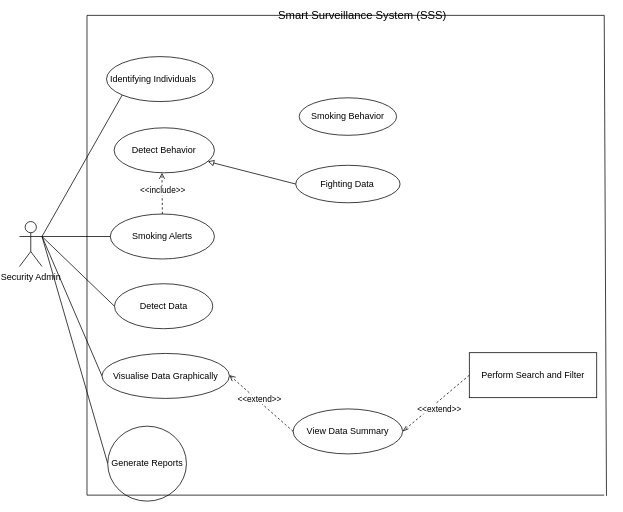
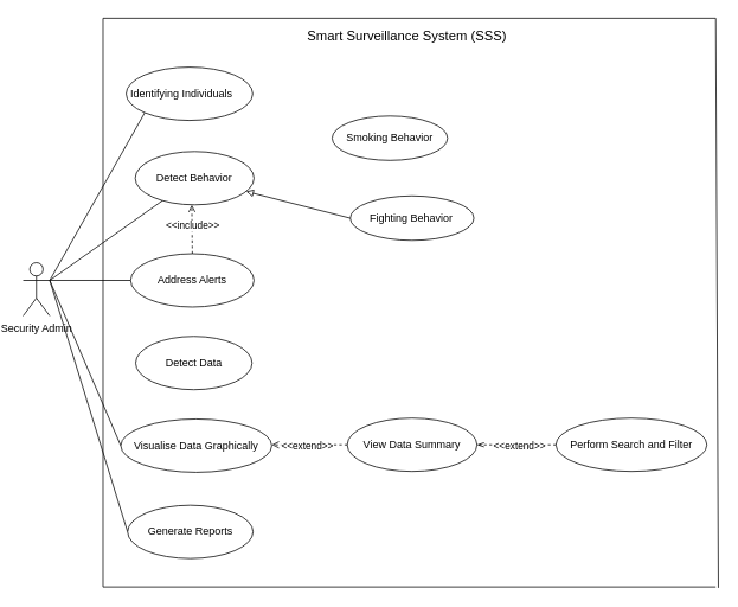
- <mxCell id="20" value="&lt;font style=&quot;font-size: 15px;&quot;&gt;Smart Surveillance System (SSS)&lt;/font&gt;" style="text;html=1;align=center;verticalAlign=middle;resizable=0;points=[];autosize=1;strokeColor=none;fillColor=none;strokeWidth=3;" parent="1" vertex="1"><mxGeometry x="352.04" y="5" width="250" height="30" as="geometry" /></mxCell>
+ <mxCell id="20" value="&lt;font style=&quot;font-size: 15px;&quot;&gt;Smart Surveillance System (SSS)&lt;/font&gt;" style="text;html=1;align=center;verticalAlign=middle;resizable=0;points=[];autosize=1;strokeColor=none;fillColor=none;strokeWidth=3;" parent="1" vertex="1"><mxGeometry x="327.04" y="25" width="250" height="30" as="geometry" /></mxCell>
- <mxCell id="21" value="Smoking Behavior" style="ellipse;whiteSpace=wrap;html=1;" parent="1" vertex="1"><mxGeometry x="393.04" y="130" width="130" height="50" as="geometry" /></mxCell>
+ <mxCell id="21" value="Smoking Behavior" style="ellipse;whiteSpace=wrap;html=1;" parent="1" vertex="1"><mxGeometry x="368.04" y="130" width="130" height="50" as="geometry" /></mxCell>
- <mxCell id="23" value="Fighting Data" style="ellipse;whiteSpace=wrap;html=1;" parent="1" vertex="1"><mxGeometry x="388.41" y="220" width="139.25" height="50" as="geometry" /></mxCell>
+ <mxCell id="23" value="Fighting Behavior" style="ellipse;whiteSpace=wrap;html=1;" parent="1" vertex="1"><mxGeometry x="388.41" y="220" width="139.25" height="50" as="geometry" /></mxCell>
- <mxCell id="27" value="Smoking Alerts" style="ellipse;whiteSpace=wrap;html=1;" parent="1" vertex="1"><mxGeometry x="141.11" y="285" width="138.89" height="60" as="geometry" /></mxCell>
+ <mxCell id="27" value="Address Alerts" style="ellipse;whiteSpace=wrap;html=1;" parent="1" vertex="1"><mxGeometry x="141.11" y="285" width="138.89" height="60" as="geometry" /></mxCell>
- <mxCell id="4" style="rounded=0;orthogonalLoop=1;jettySize=auto;html=1;exitX=1;exitY=0.333;exitDx=0;exitDy=0;exitPerimeter=0;entryX=0;entryY=0.5;entryDx=0;entryDy=0;endArrow=none;endFill=0;" parent="1" source="6" target="11" edge="1"><mxGeometry relative="1" as="geometry" /></mxCell>
+ <mxCell id="4" style="rounded=0;orthogonalLoop=1;jettySize=auto;html=1;exitX=1;exitY=0.333;exitDx=0;exitDy=0;exitPerimeter=0;endArrow=none;endFill=0;" parent="1" source="6" target="10" edge="1"><mxGeometry relative="1" as="geometry" /></mxCell>
- <mxCell id="15" value="Perform Search and Filter" style="whiteSpace=wrap;html=1;rounded=0;" parent="1" vertex="1"><mxGeometry x="620" y="470" width="170" height="60" as="geometry" /></mxCell>
+ <mxCell id="15" value="Perform Search and Filter" style="ellipse;whiteSpace=wrap;html=1;" parent="1" vertex="1"><mxGeometry x="620" y="470" width="170" height="60" as="geometry" /></mxCell>
- <mxCell id="12" value="View Data Summary" style="ellipse;whiteSpace=wrap;html=1;" parent="1" vertex="1"><mxGeometry x="385" y="545" width="146.07" height="60" as="geometry" /></mxCell>
+ <mxCell id="12" value="View Data Summary" style="ellipse;whiteSpace=wrap;html=1;" parent="1" vertex="1"><mxGeometry x="385" y="470" width="146.07" height="60" as="geometry" /></mxCell>
- <mxCell id="7" value="Generate Reports" style="ellipse;whiteSpace=wrap;html=1;" parent="1" vertex="1"><mxGeometry x="137.68" y="568" width="105" height="100" as="geometry" /></mxCell>
+ <mxCell id="7" value="Generate Reports" style="ellipse;whiteSpace=wrap;html=1;" parent="1" vertex="1"><mxGeometry x="137.68" y="568" width="141.25" height="60" as="geometry" /></mxCell>
